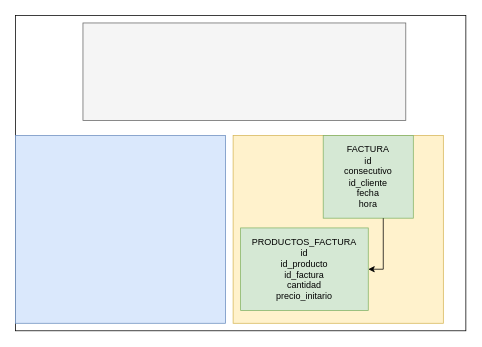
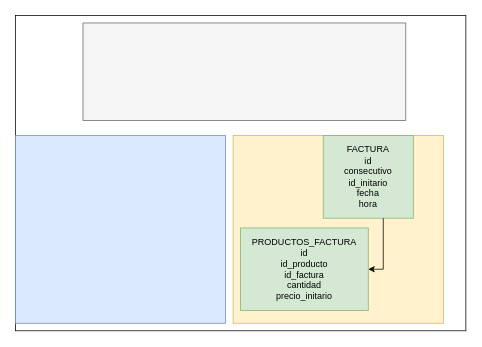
- <mxCell id="8" value="FACTURA&lt;br&gt;id&lt;br&gt;consecutivo&lt;br&gt;id_cliente&lt;br&gt;fecha&lt;br&gt;hora" style="text;html=1;strokeColor=none;fillColor=none;align=center;verticalAlign=middle;whiteSpace=wrap;rounded=0;" vertex="1" parent="1"><mxGeometry x="470" y="210" width="40" height="50" as="geometry" /></mxCell>
+ <mxCell id="8" value="FACTURA&lt;br&gt;id&lt;br&gt;consecutivo&lt;br&gt;id_initario&lt;br&gt;fecha&lt;br&gt;hora" style="text;html=1;strokeColor=none;fillColor=none;align=center;verticalAlign=middle;whiteSpace=wrap;rounded=0;" vertex="1" parent="1"><mxGeometry x="470" y="210" width="40" height="50" as="geometry" /></mxCell>
